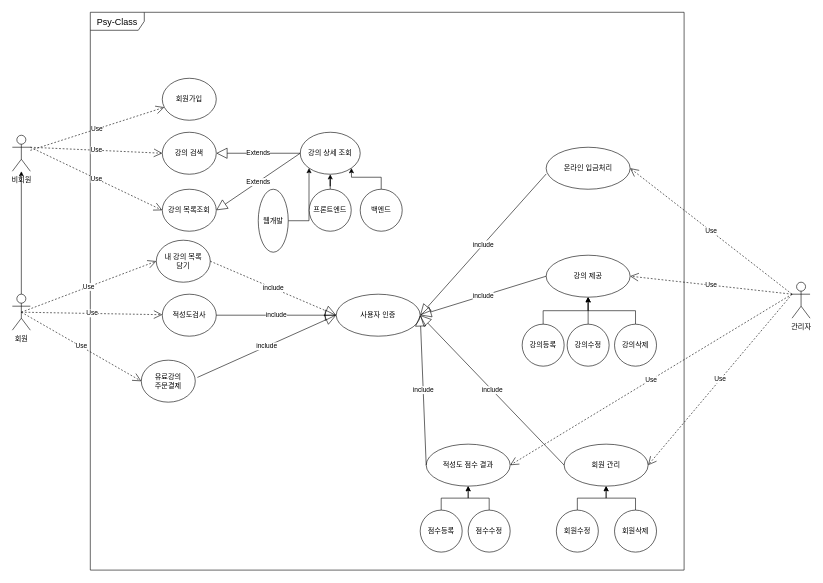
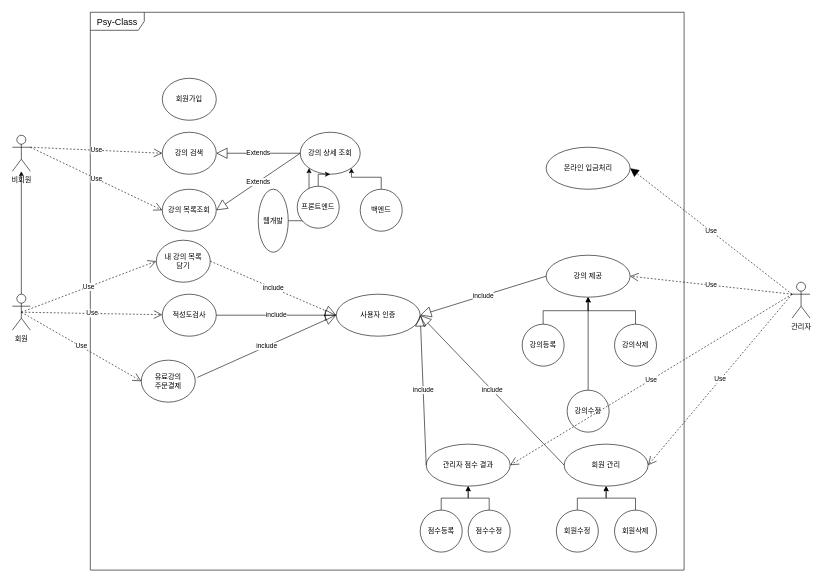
- <mxCell id="14" value="Use" style="endArrow=open;endSize=12;dashed=1;html=1;rounded=0;" parent="1" source="3" target="7" edge="1"><mxGeometry width="160" relative="1" as="geometry"><mxPoint x="430" y="350" as="sourcePoint" /><mxPoint x="590" y="350" as="targetPoint" /></mxGeometry></mxCell>
- <mxCell id="48" value="Use" style="endArrow=open;endSize=12;dashed=1;html=1;rounded=0;exitX=0;exitY=0.333;exitDx=0;exitDy=0;exitPerimeter=0;entryX=1;entryY=0.5;entryDx=0;entryDy=0;" parent="1" source="2" target="30" edge="1"><mxGeometry width="160" relative="1" as="geometry"><mxPoint x="1160" y="290" as="sourcePoint" /><mxPoint x="1320" y="290" as="targetPoint" /></mxGeometry></mxCell>
+ <mxCell id="48" value="Use" style="endArrow=block;endSize=12;dashed=1;html=1;rounded=0;exitX=0;exitY=0.333;exitDx=0;exitDy=0;exitPerimeter=0;entryX=1;entryY=0.5;entryDx=0;entryDy=0;" parent="1" source="2" target="30" edge="1"><mxGeometry width="160" relative="1" as="geometry"><mxPoint x="1160" y="290" as="sourcePoint" /><mxPoint x="1320" y="290" as="targetPoint" /></mxGeometry></mxCell>
- <mxCell id="13" value="프론트엔드" style="ellipse;whiteSpace=wrap;html=1;" parent="1" vertex="1"><mxGeometry x="515" y="315" width="70" height="70" as="geometry" /></mxCell>
+ <mxCell id="13" value="프론트엔드" style="ellipse;whiteSpace=wrap;html=1;" parent="1" vertex="1"><mxGeometry x="495" y="310" width="70" height="70" as="geometry" /></mxCell>
- <mxCell id="47" value="include" style="endArrow=block;endSize=16;endFill=0;html=1;rounded=0;exitX=0.001;exitY=0.635;exitDx=0;exitDy=0;exitPerimeter=0;entryX=1;entryY=0.5;entryDx=0;entryDy=0;" parent="1" source="30" target="31" edge="1"><mxGeometry width="160" relative="1" as="geometry"><mxPoint x="927" y="350" as="sourcePoint" /><mxPoint x="700" y="520" as="targetPoint" /></mxGeometry></mxCell>
- <mxCell id="35" value="강의수정" style="ellipse;whiteSpace=wrap;html=1;" parent="1" vertex="1"><mxGeometry x="945" y="540" width="70" height="70" as="geometry" /></mxCell>
+ <mxCell id="35" value="강의수정" style="ellipse;whiteSpace=wrap;html=1;" parent="1" vertex="1"><mxGeometry x="945" y="650" width="70" height="70" as="geometry" /></mxCell>
- <mxCell id="21" value="적성도 점수 결과" style="ellipse;whiteSpace=wrap;html=1;" parent="1" vertex="1"><mxGeometry x="710" y="740" width="140" height="70" as="geometry" /></mxCell>
+ <mxCell id="21" value="관리자 점수 결과" style="ellipse;whiteSpace=wrap;html=1;" parent="1" vertex="1"><mxGeometry x="710" y="740" width="140" height="70" as="geometry" /></mxCell>
